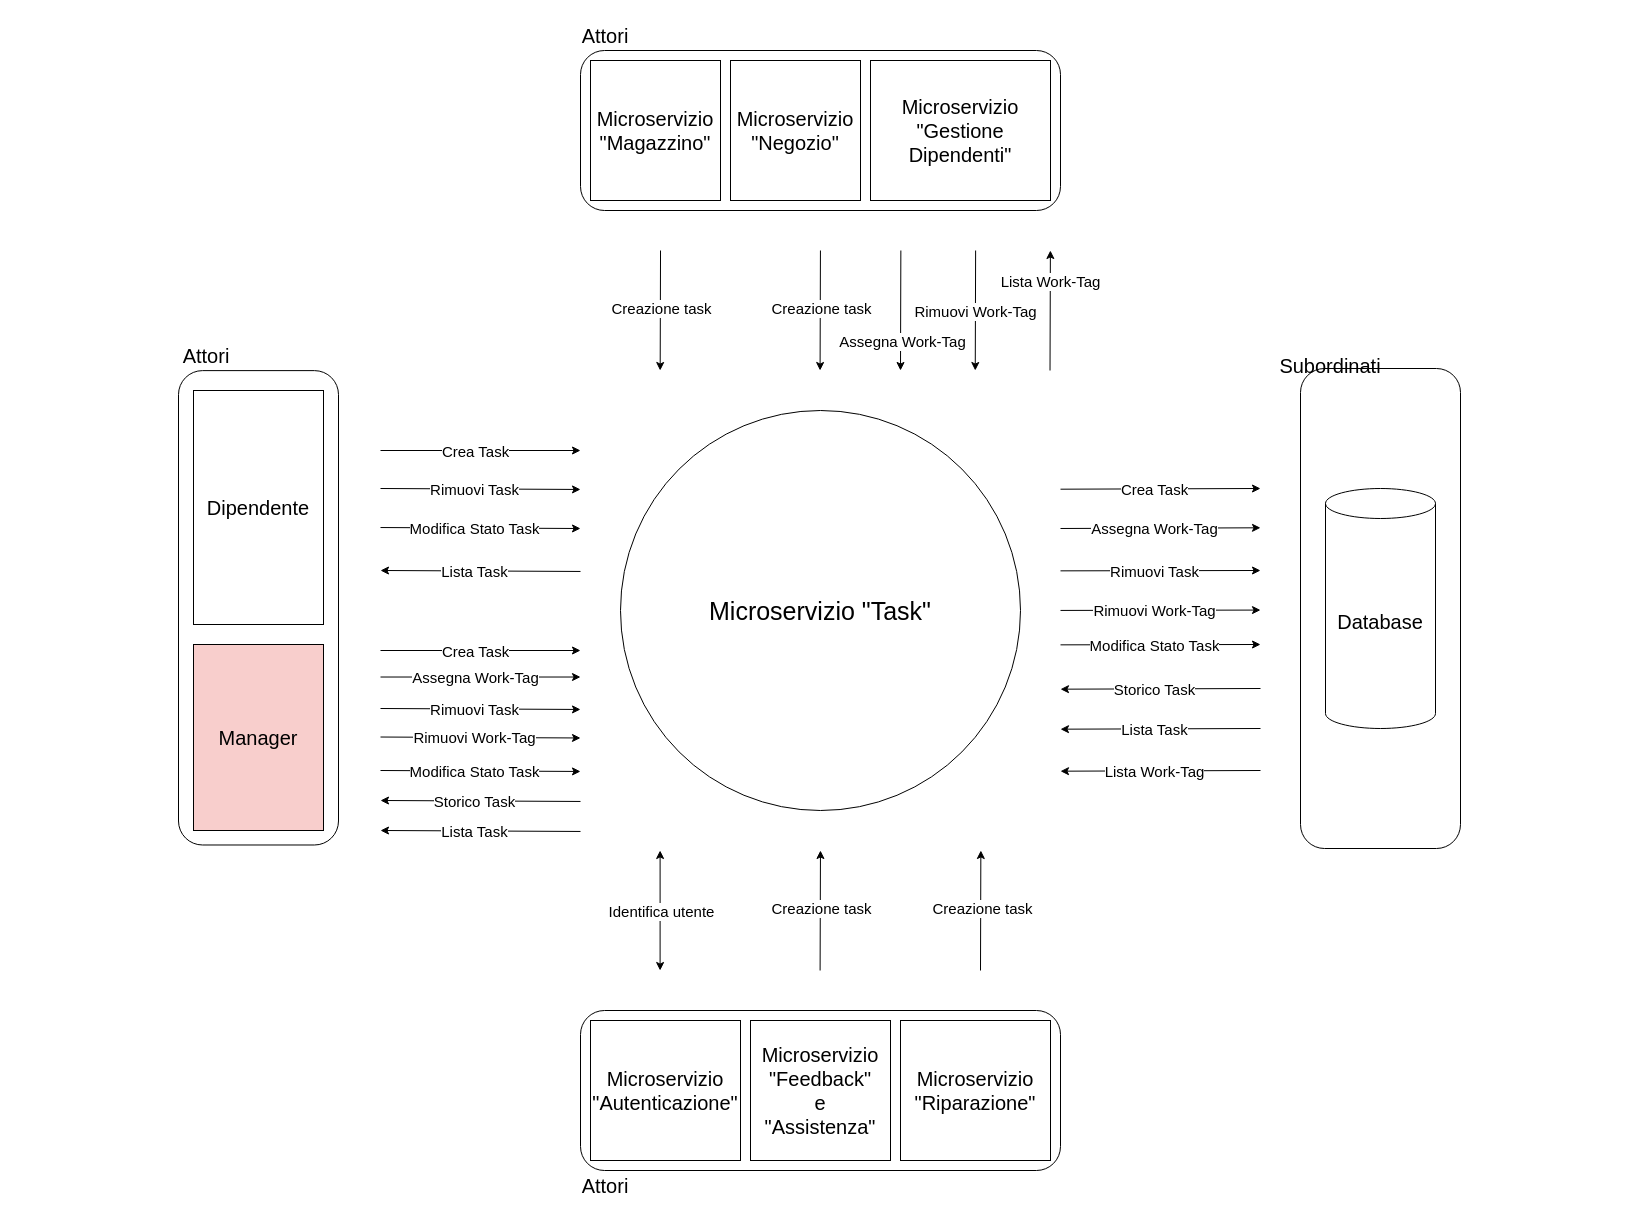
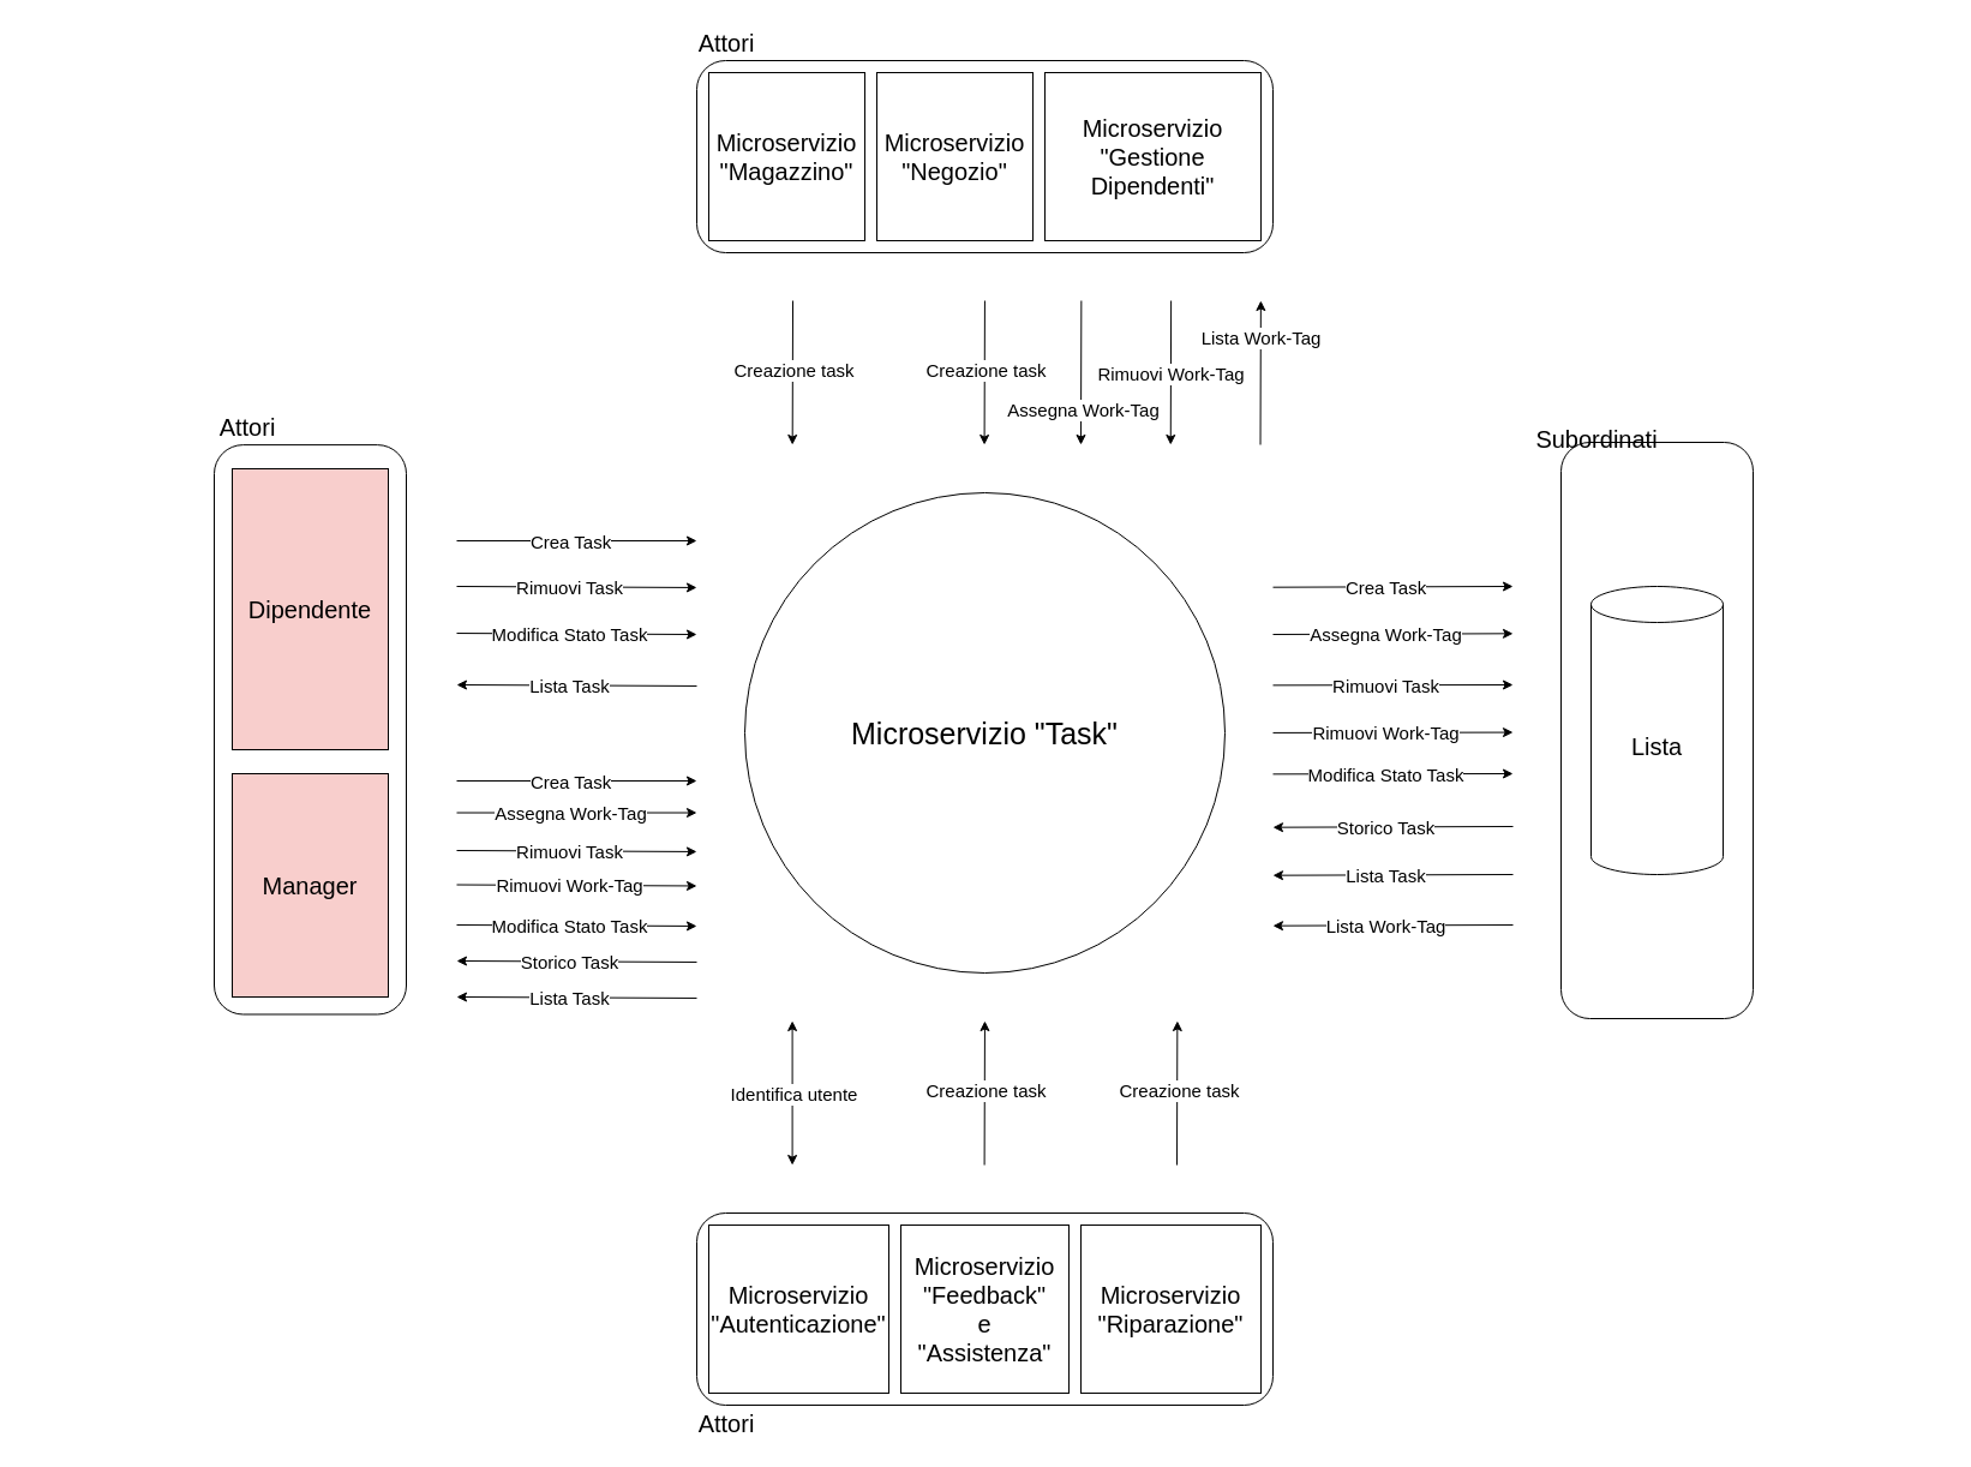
- <mxCell id="6" value="&lt;font style=&quot;font-size: 20px;&quot;&gt;Dipendente&lt;/font&gt;" style="rounded=0;whiteSpace=wrap;html=1;" vertex="1" parent="1"><mxGeometry x="193" y="390" width="130" height="234" as="geometry" /></mxCell>
+ <mxCell id="6" value="&lt;font style=&quot;font-size: 20px;&quot;&gt;Dipendente&lt;/font&gt;" style="rounded=0;whiteSpace=wrap;html=1;fillColor=#f8cecc;" vertex="1" parent="1"><mxGeometry x="193" y="390" width="130" height="234" as="geometry" /></mxCell>
- <mxCell id="15" value="&lt;font style=&quot;font-size: 20px;&quot;&gt;Database&lt;/font&gt;" style="shape=cylinder3;whiteSpace=wrap;html=1;boundedLbl=1;backgroundOutline=1;size=15;" vertex="1" parent="1"><mxGeometry x="1325" y="488" width="110" height="240" as="geometry" /></mxCell>
+ <mxCell id="15" value="&lt;font style=&quot;font-size: 20px;&quot;&gt;Lista&lt;/font&gt;" style="shape=cylinder3;whiteSpace=wrap;html=1;boundedLbl=1;backgroundOutline=1;size=15;" vertex="1" parent="1"><mxGeometry x="1325" y="488" width="110" height="240" as="geometry" /></mxCell>
